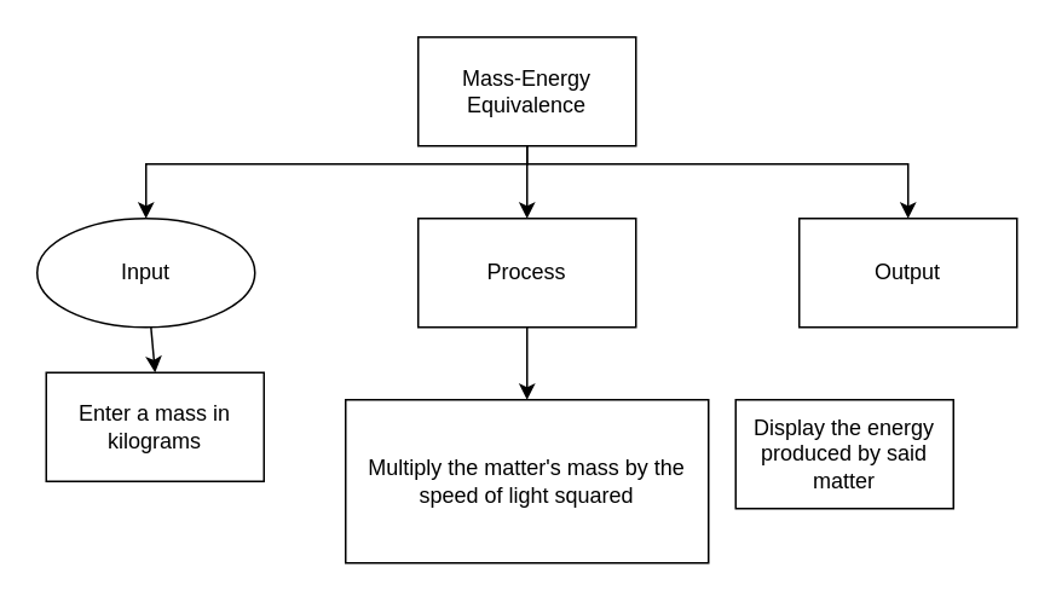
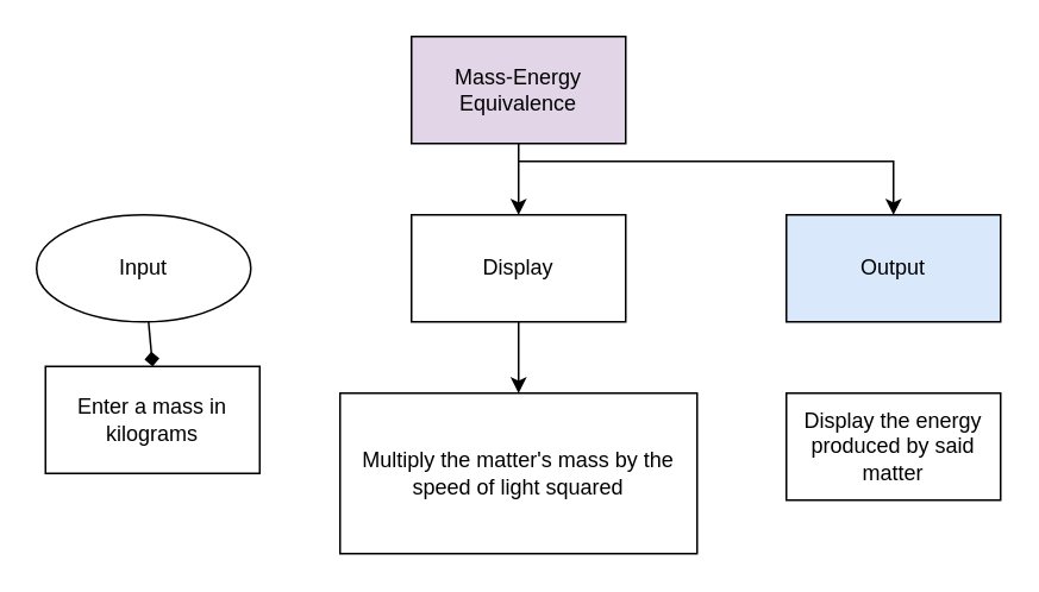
- <mxCell id="5" value="Mass-Energy Equivalence" style="rounded=0;whiteSpace=wrap;html=1;" vertex="1" parent="1"><mxGeometry x="230" y="20" width="120" height="60" as="geometry" /></mxCell>
+ <mxCell id="5" value="Mass-Energy Equivalence" style="rounded=0;whiteSpace=wrap;html=1;fillColor=#e1d5e7;" vertex="1" parent="1"><mxGeometry x="230" y="20" width="120" height="60" as="geometry" /></mxCell>
- <mxCell id="3" style="edgeStyle=none;html=1;entryX=0.5;entryY=0;entryDx=0;entryDy=0;rounded=0;" edge="1" parent="1" source="5" target="10"><mxGeometry relative="1" as="geometry"><Array as="points"><mxPoint x="290" y="90" /><mxPoint x="80" y="90" /></Array></mxGeometry></mxCell>
- <mxCell id="8" value="Process" style="rounded=0;whiteSpace=wrap;html=1;" vertex="1" parent="1"><mxGeometry x="230" y="120" width="120" height="60" as="geometry" /></mxCell>
+ <mxCell id="8" value="Display" style="rounded=0;whiteSpace=wrap;html=1;" vertex="1" parent="1"><mxGeometry x="230" y="120" width="120" height="60" as="geometry" /></mxCell>
- <mxCell id="6" value="Output" style="rounded=0;whiteSpace=wrap;html=1;" vertex="1" parent="1"><mxGeometry x="440" y="120" width="120" height="60" as="geometry" /></mxCell>
+ <mxCell id="6" value="Output" style="rounded=0;whiteSpace=wrap;html=1;fillColor=#dae8fc;" vertex="1" parent="1"><mxGeometry x="440" y="120" width="120" height="60" as="geometry" /></mxCell>
- <mxCell id="9" style="edgeStyle=none;html=1;entryX=0.5;entryY=0;entryDx=0;entryDy=0;" edge="1" parent="1" source="10" target="11"><mxGeometry relative="1" as="geometry" /></mxCell>
+ <mxCell id="9" style="edgeStyle=none;html=1;entryX=0.5;entryY=0;entryDx=0;entryDy=0;endArrow=diamond;" edge="1" parent="1" source="10" target="11"><mxGeometry relative="1" as="geometry" /></mxCell>
- <mxCell id="12" value="Display the energy produced by said matter" style="rounded=0;whiteSpace=wrap;html=1;" vertex="1" parent="1"><mxGeometry x="405" y="220" width="120" height="60" as="geometry" /></mxCell>
+ <mxCell id="12" value="Display the energy produced by said matter" style="rounded=0;whiteSpace=wrap;html=1;" vertex="1" parent="1"><mxGeometry x="440" y="220" width="120" height="60" as="geometry" /></mxCell>
